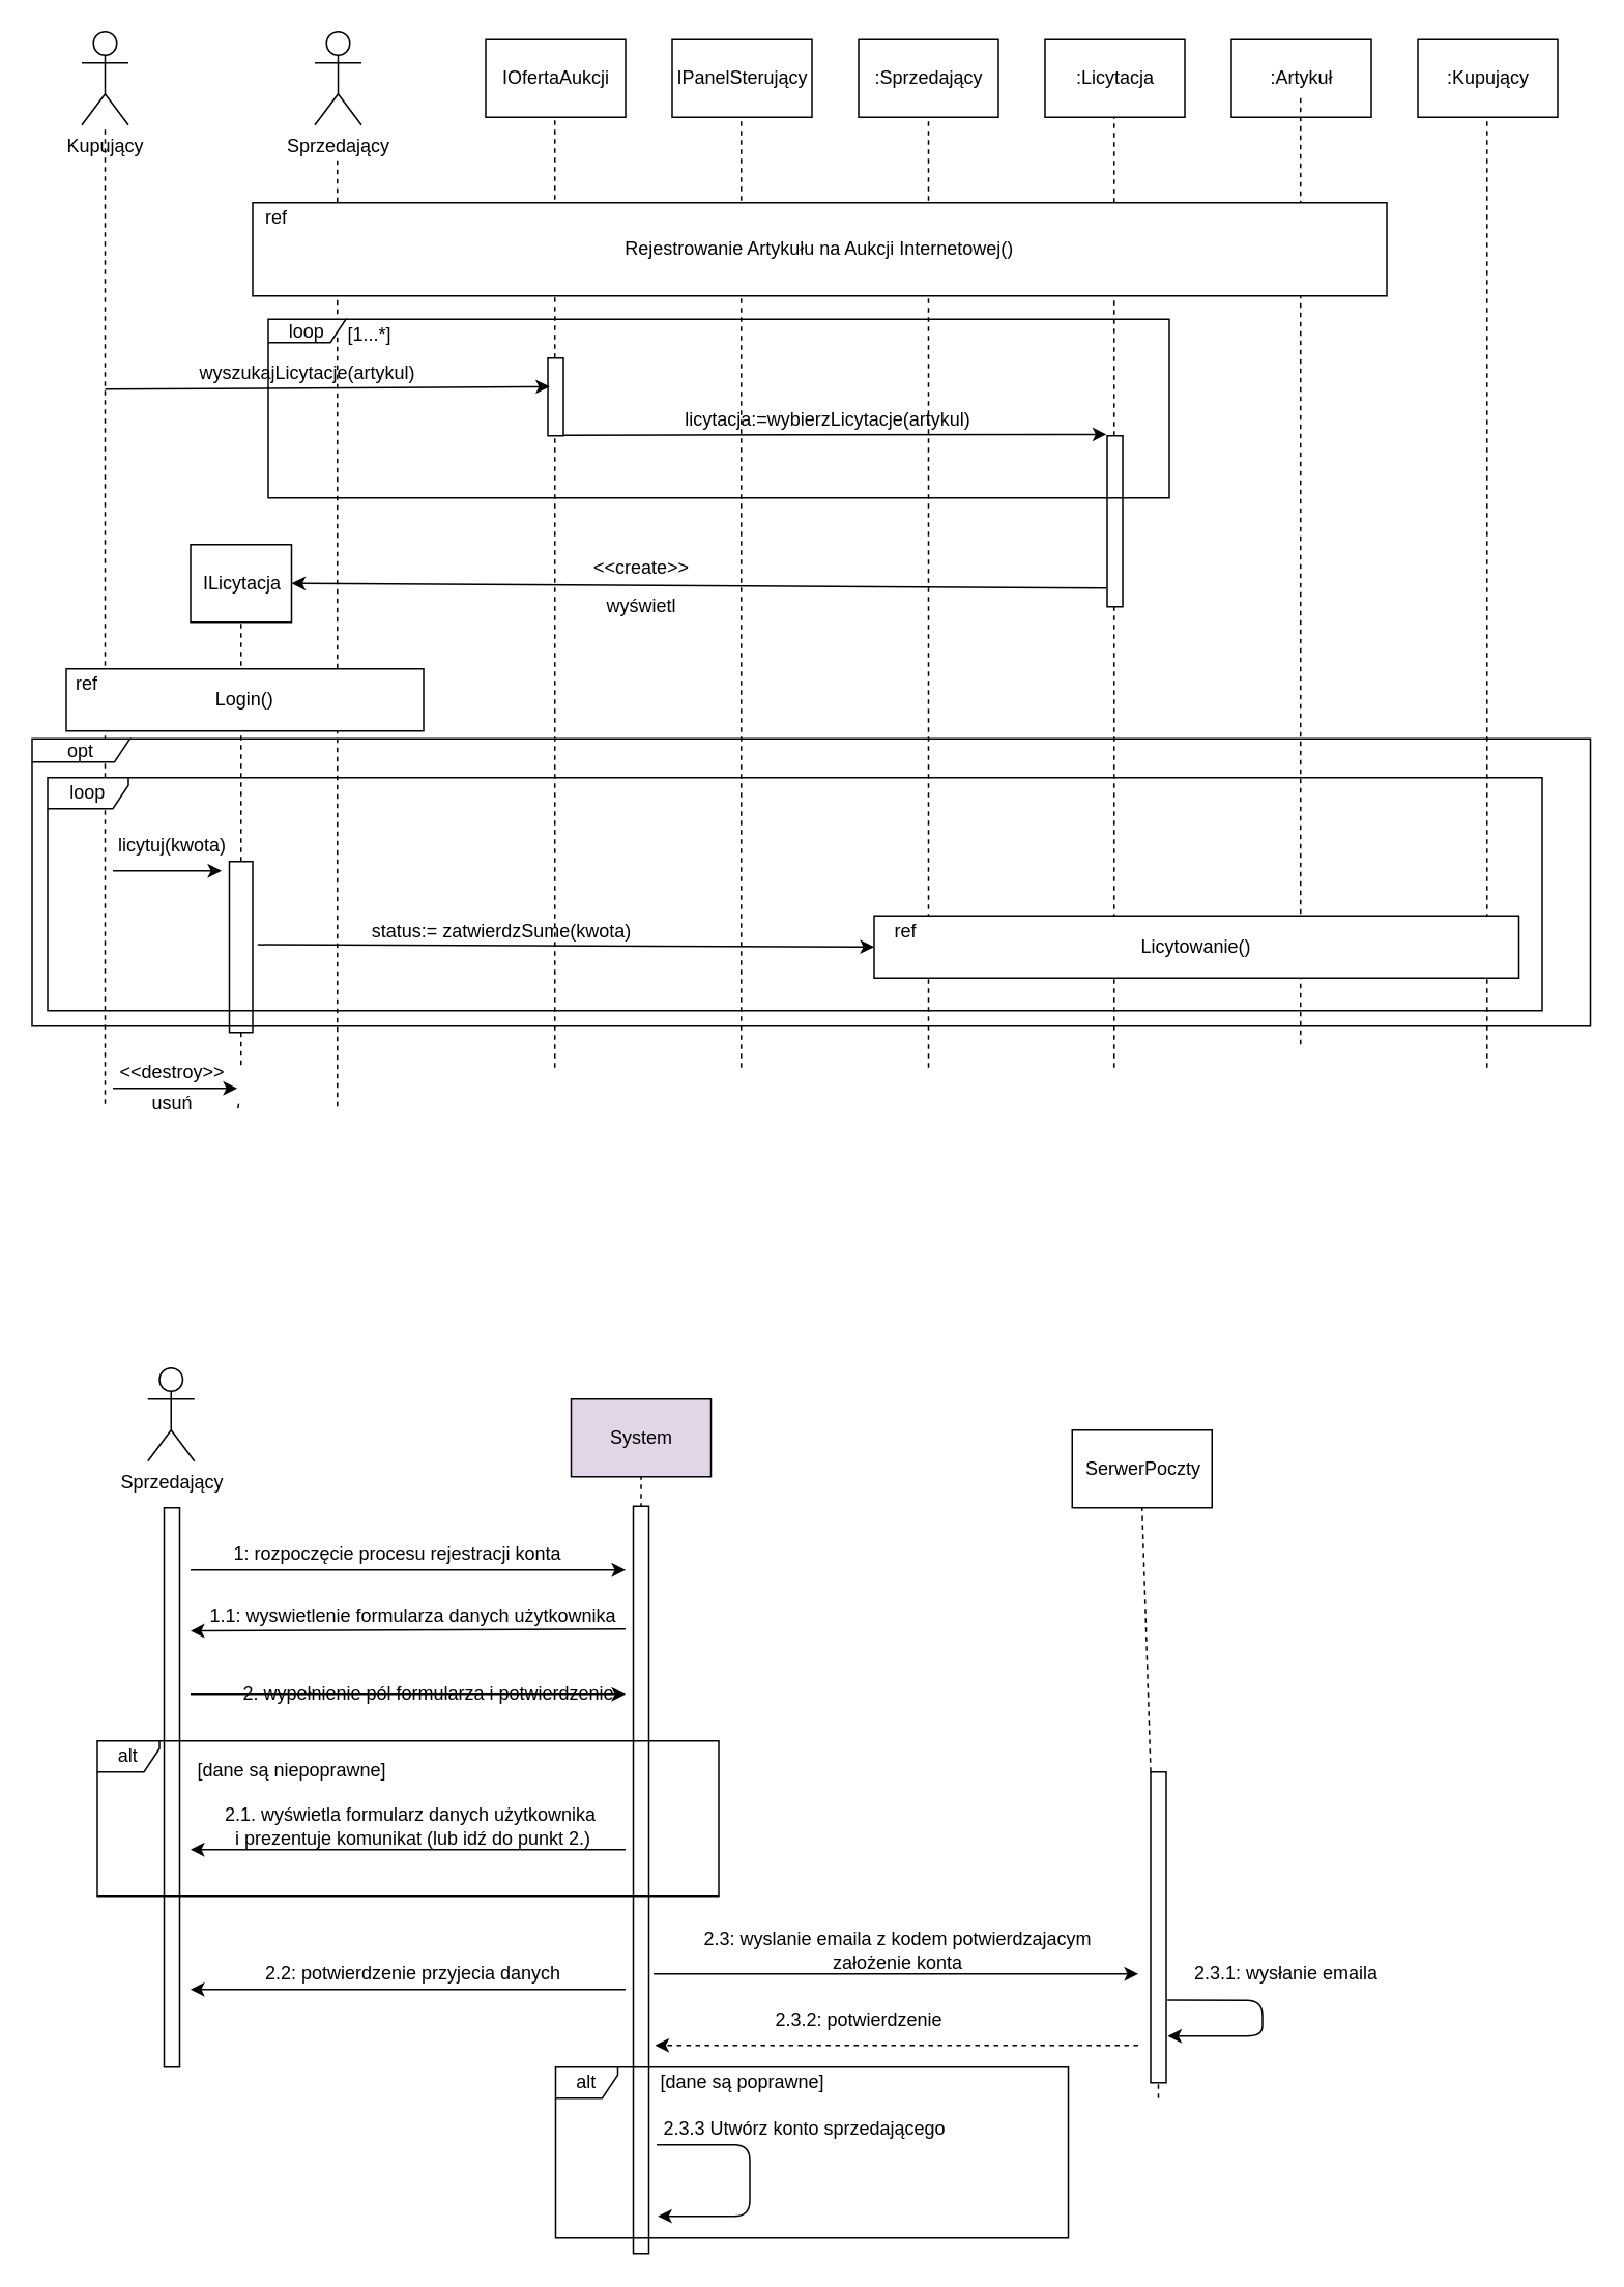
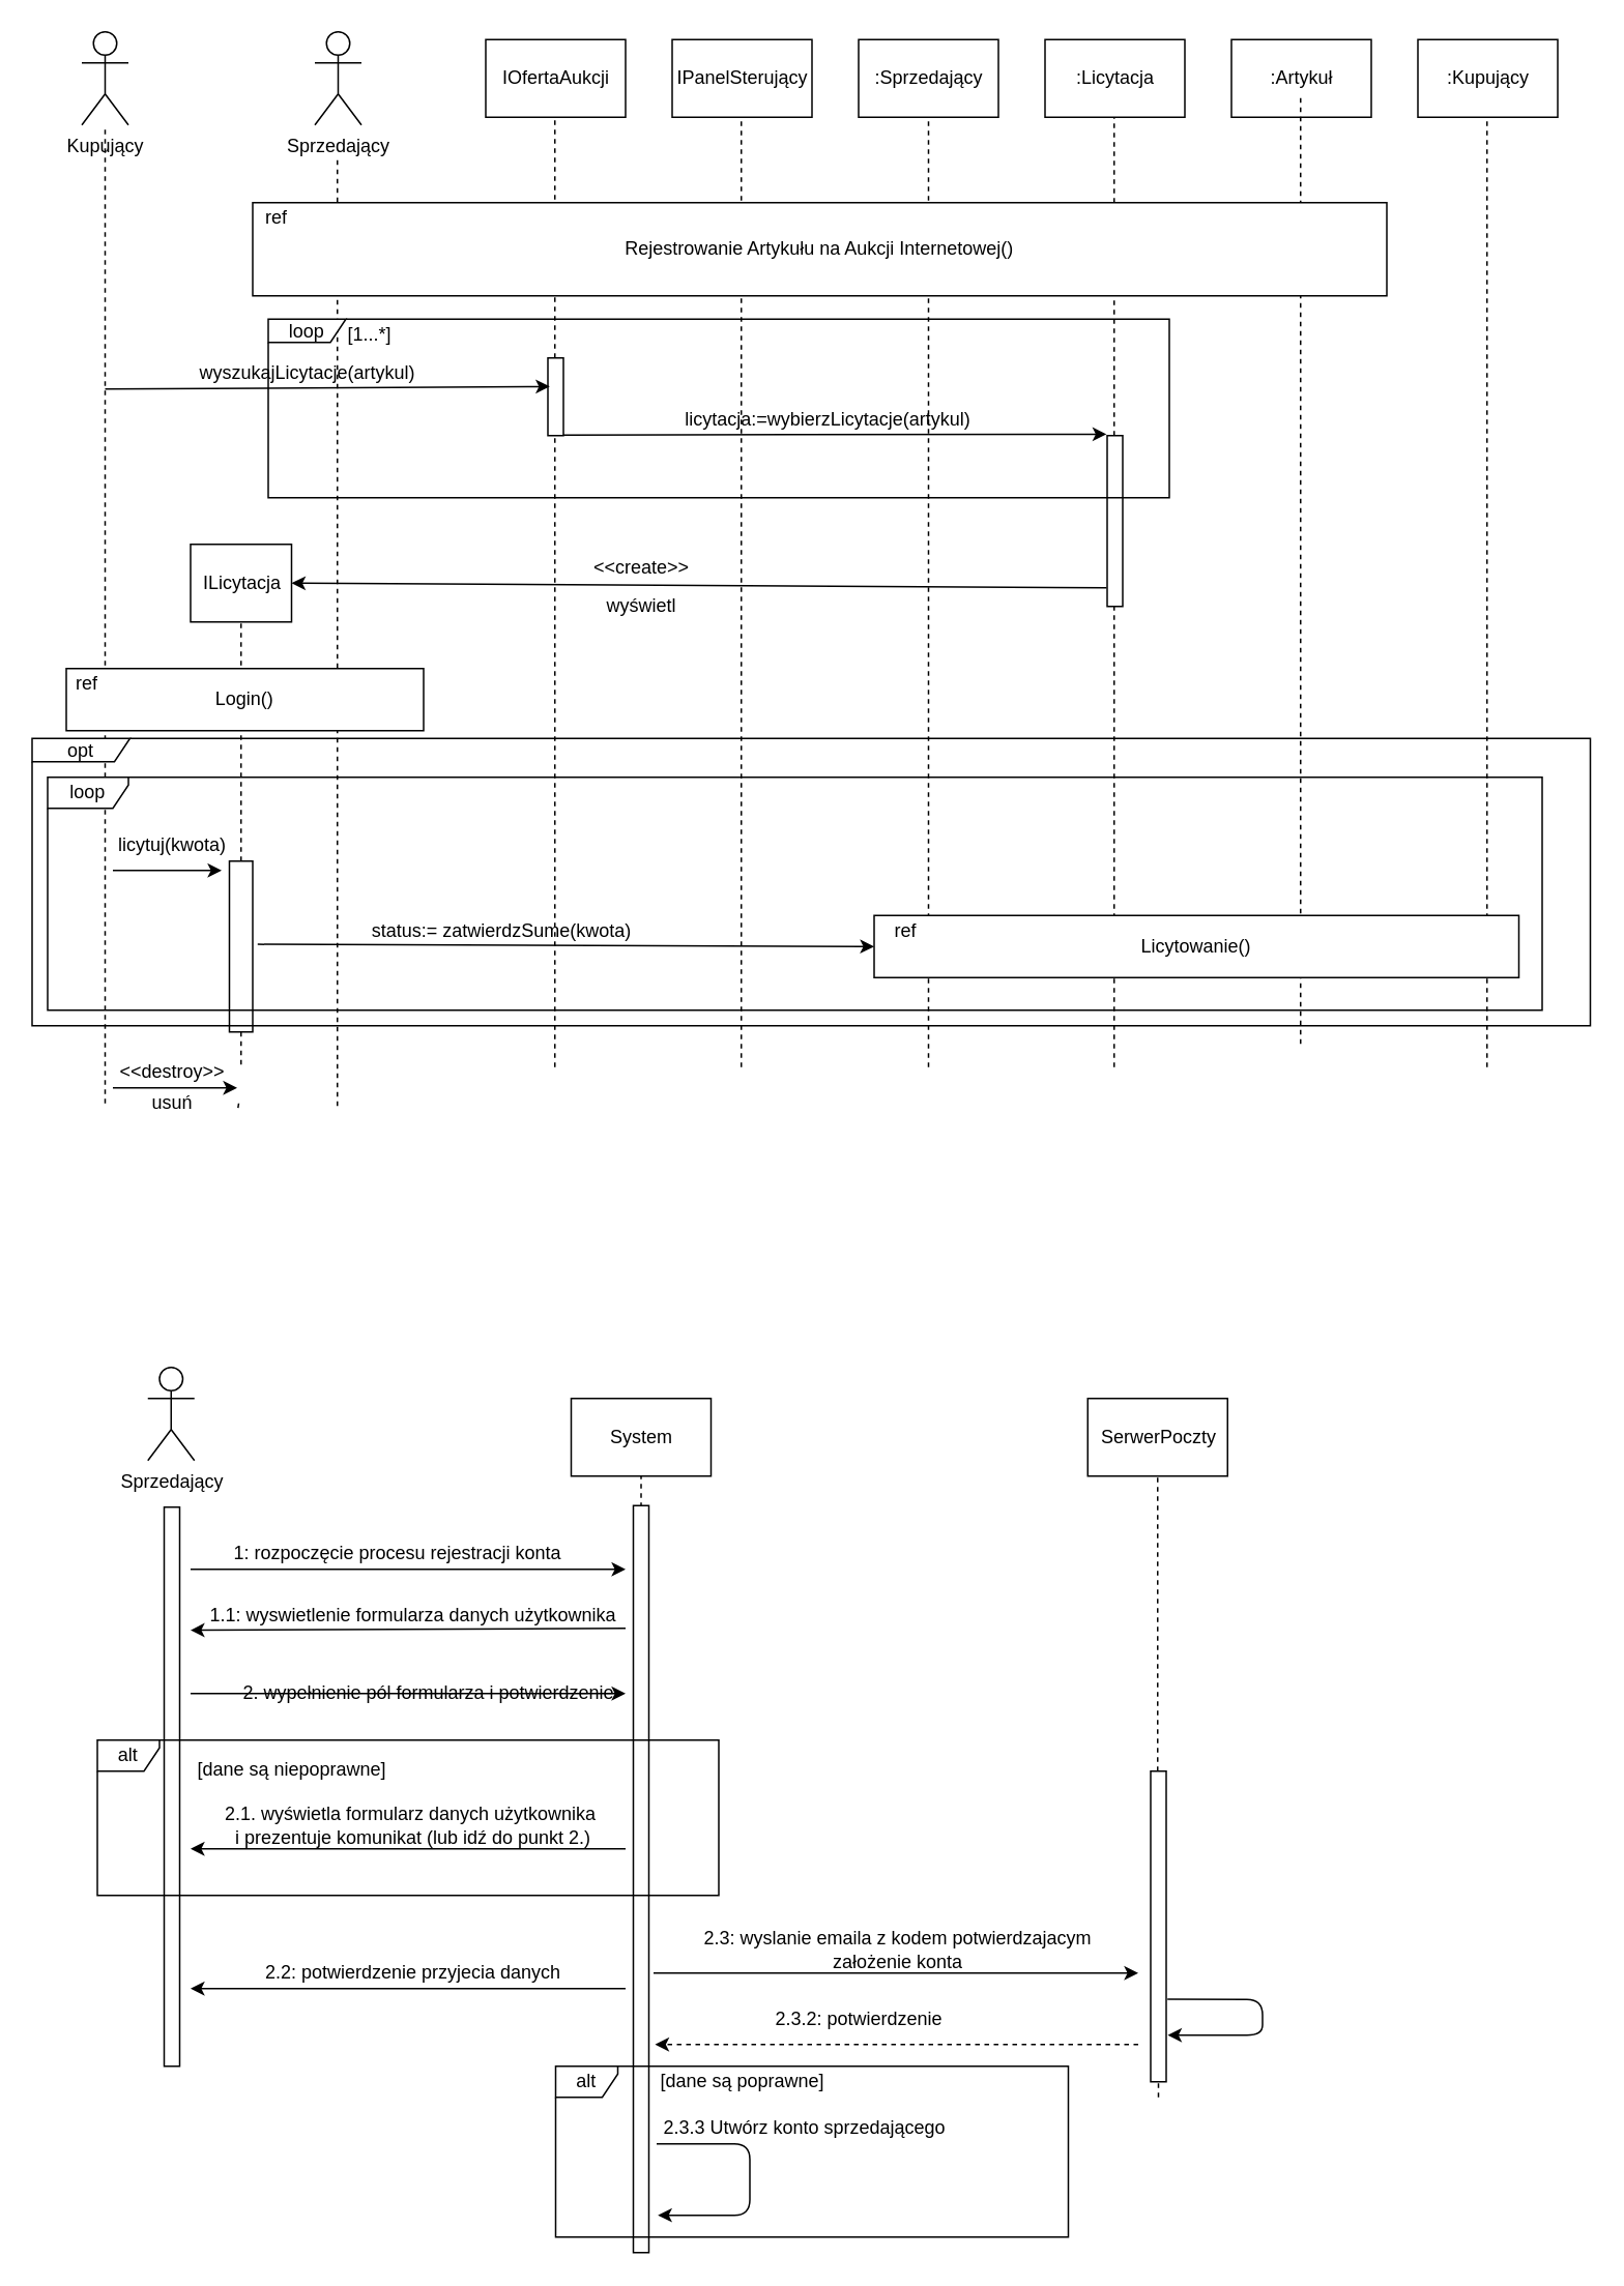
- <mxCell id="52" value="System" style="html=1;fillColor=#e1d5e7;" vertex="1" parent="1"><mxGeometry x="367" y="900" width="90" height="50" as="geometry" /></mxCell>
+ <mxCell id="52" value="System" style="html=1;" vertex="1" parent="1"><mxGeometry x="367" y="900" width="90" height="50" as="geometry" /></mxCell>
- <mxCell id="53" value="SerwerPoczty" style="html=1;" vertex="1" parent="1"><mxGeometry x="689.5" y="920" width="90" height="50" as="geometry" /></mxCell>
+ <mxCell id="53" value="SerwerPoczty" style="html=1;" vertex="1" parent="1"><mxGeometry x="699.5" y="900" width="90" height="50" as="geometry" /></mxCell>
- <mxCell id="76" value="2.3.1: wysłanie emaila" style="text;html=1;align=center;verticalAlign=middle;resizable=0;points=[];;autosize=1;" vertex="1" parent="1"><mxGeometry x="762" y="1260" width="130" height="20" as="geometry" /></mxCell>
